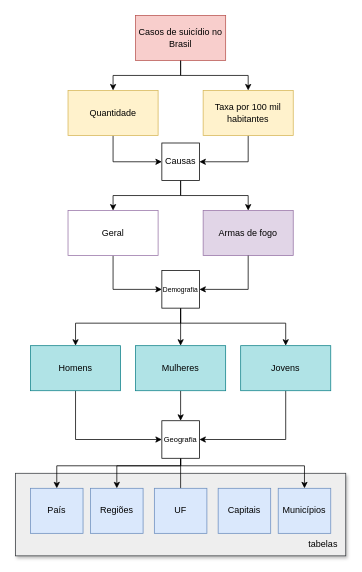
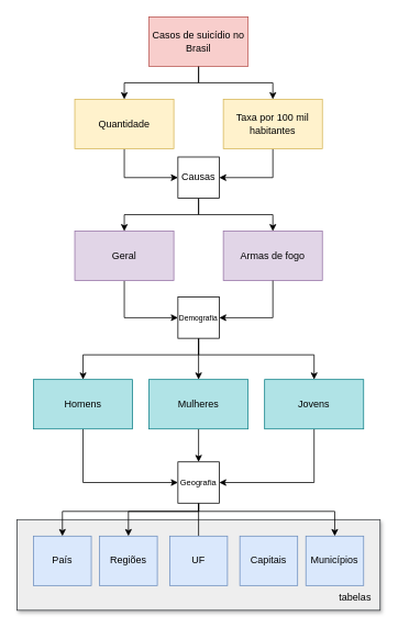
- <mxCell id="14" value="Geral" style="rounded=0;whiteSpace=wrap;html=1;fillColor=#ffffff;strokeColor=#9673a6;" parent="1" vertex="1"><mxGeometry x="90" y="280" width="120" height="60" as="geometry" /></mxCell>
+ <mxCell id="14" value="Geral" style="rounded=0;whiteSpace=wrap;html=1;fillColor=#e1d5e7;strokeColor=#9673a6;" parent="1" vertex="1"><mxGeometry x="90" y="280" width="120" height="60" as="geometry" /></mxCell>
